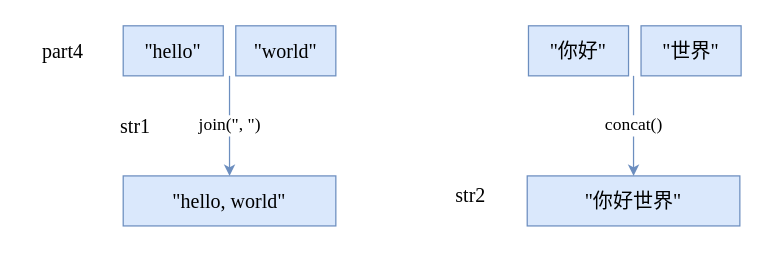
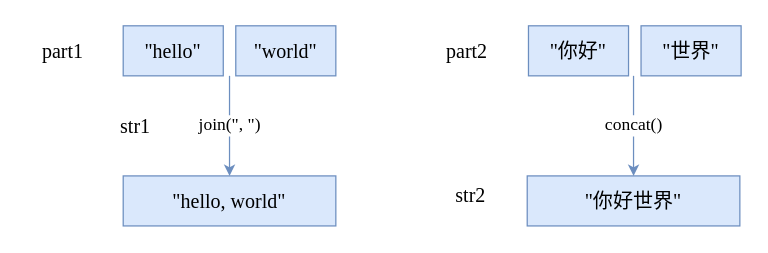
- <mxCell id="17" value="part4" style="text;html=1;align=center;verticalAlign=middle;whiteSpace=wrap;rounded=0;fontFamily=Ubuntu;fontSize=16;fontStyle=0;" vertex="1" parent="10"><mxGeometry y="5" width="60" height="30" as="geometry" /></mxCell>
+ <mxCell id="17" value="part1" style="text;html=1;align=center;verticalAlign=middle;whiteSpace=wrap;rounded=0;fontFamily=Ubuntu;fontSize=16;fontStyle=0;" vertex="1" parent="10"><mxGeometry y="5" width="60" height="30" as="geometry" /></mxCell>
+ <mxCell id="9" value="part2" style="text;html=1;align=center;verticalAlign=middle;whiteSpace=wrap;rounded=0;fontFamily=Ubuntu;fontSize=16;fontStyle=0;" vertex="1" parent="2"><mxGeometry y="5" width="60" height="30" as="geometry" /></mxCell>
